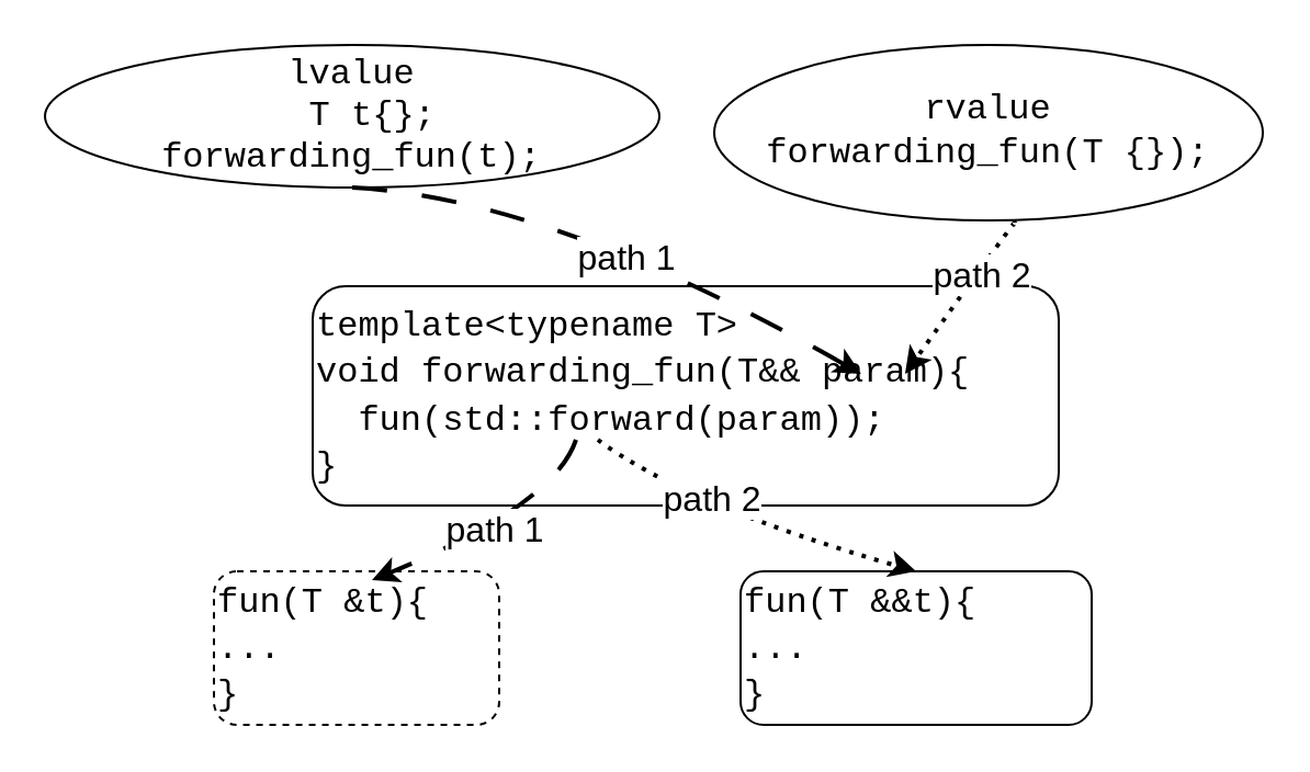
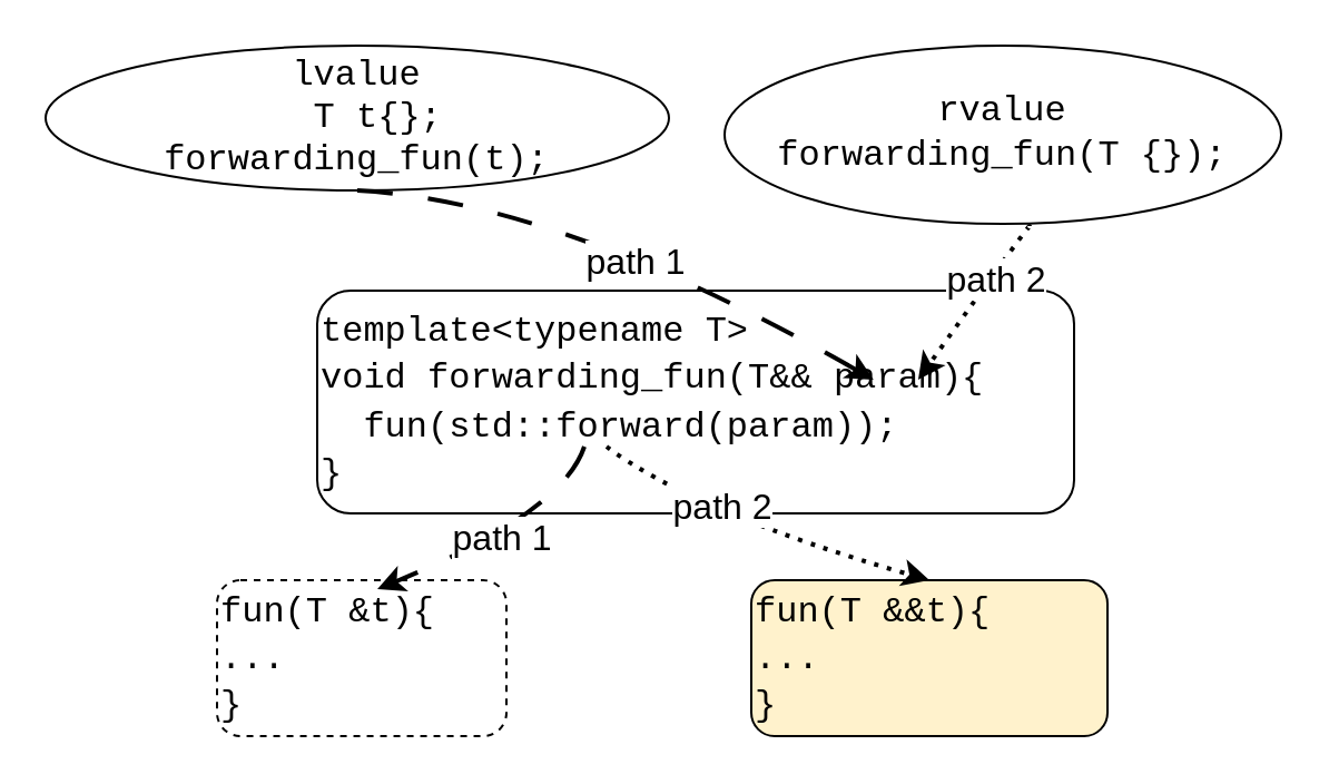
- <mxCell id="4" value="&lt;div style=&quot;font-size: 16px;&quot;&gt;&lt;font face=&quot;Courier New&quot;&gt;fun(T &amp;amp;&amp;amp;t){&lt;/font&gt;&lt;/div&gt;&lt;div style=&quot;font-size: 16px;&quot;&gt;&lt;font face=&quot;Courier New&quot;&gt;...&lt;/font&gt;&lt;/div&gt;&lt;div style=&quot;font-size: 16px;&quot;&gt;&lt;font face=&quot;Courier New&quot;&gt;}&lt;/font&gt;&lt;/div&gt;" style="rounded=1;whiteSpace=wrap;html=1;align=left;" vertex="1" parent="1"><mxGeometry x="337" y="260" width="160" height="70" as="geometry" /></mxCell>
+ <mxCell id="4" value="&lt;div style=&quot;font-size: 16px;&quot;&gt;&lt;font face=&quot;Courier New&quot;&gt;fun(T &amp;amp;&amp;amp;t){&lt;/font&gt;&lt;/div&gt;&lt;div style=&quot;font-size: 16px;&quot;&gt;&lt;font face=&quot;Courier New&quot;&gt;...&lt;/font&gt;&lt;/div&gt;&lt;div style=&quot;font-size: 16px;&quot;&gt;&lt;font face=&quot;Courier New&quot;&gt;}&lt;/font&gt;&lt;/div&gt;" style="rounded=1;whiteSpace=wrap;html=1;align=left;fillColor=#fff2cc;" vertex="1" parent="1"><mxGeometry x="337" y="260" width="160" height="70" as="geometry" /></mxCell>
